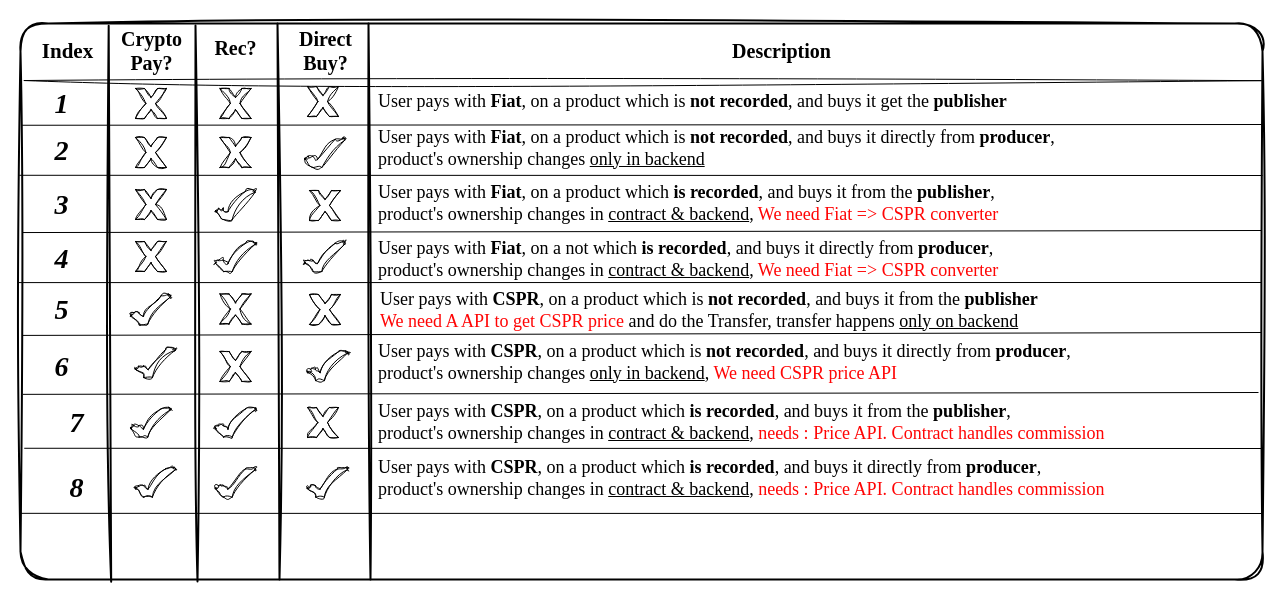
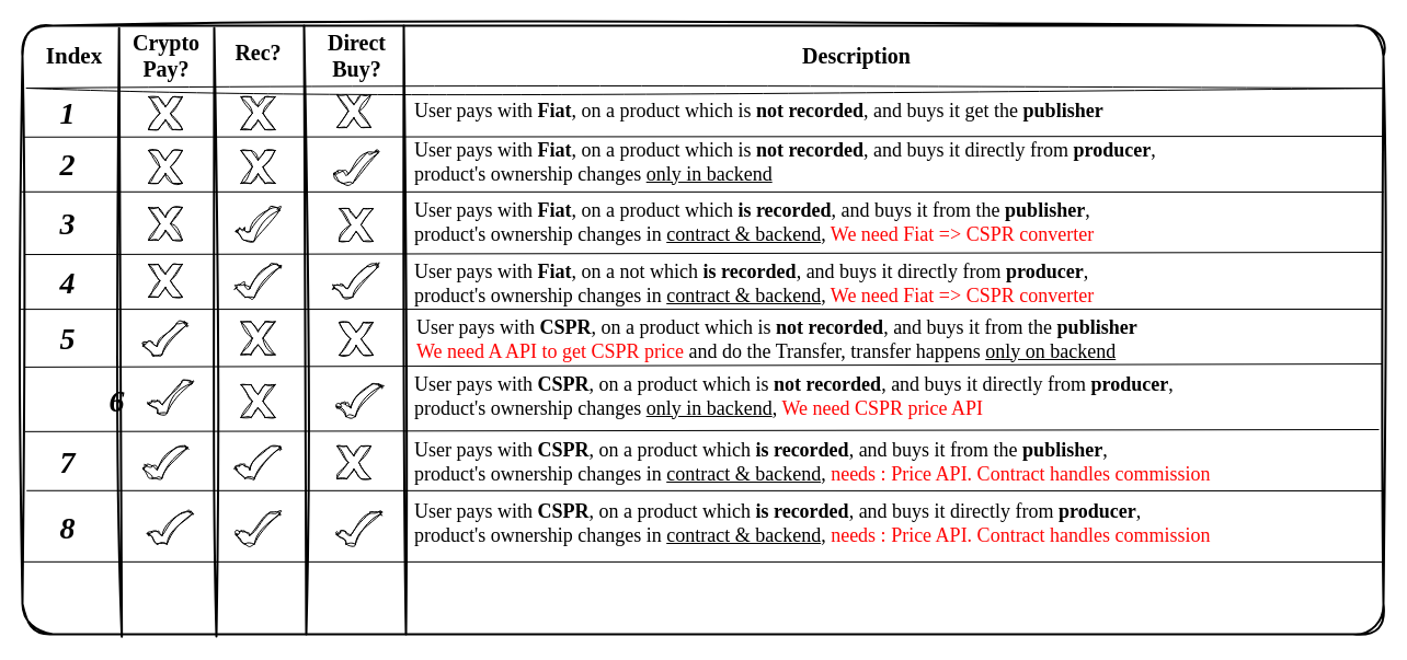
- <mxCell id="26" value="&lt;span style=&quot;font-size: 28px;&quot;&gt;&lt;b style=&quot;font-size: 28px;&quot;&gt;&lt;i style=&quot;font-size: 28px;&quot;&gt;6&lt;/i&gt;&lt;/b&gt;&lt;/span&gt;" style="text;html=1;align=center;verticalAlign=middle;resizable=0;points=[];autosize=1;strokeColor=none;fillColor=none;fontSize=28;fontFamily=Architects Daughter;" vertex="1" parent="1"><mxGeometry x="43" y="343" width="36" height="46" as="geometry" /></mxCell>
+ <mxCell id="26" value="&lt;span style=&quot;font-size: 28px;&quot;&gt;&lt;b style=&quot;font-size: 28px;&quot;&gt;&lt;i style=&quot;font-size: 28px;&quot;&gt;6&lt;/i&gt;&lt;/b&gt;&lt;/span&gt;" style="text;html=1;align=center;verticalAlign=middle;resizable=0;points=[];autosize=1;strokeColor=none;fillColor=none;fontSize=28;fontFamily=Architects Daughter;" vertex="1" parent="1"><mxGeometry x="88" y="343" width="36" height="46" as="geometry" /></mxCell>
- <mxCell id="27" value="&lt;span style=&quot;font-size: 28px;&quot;&gt;&lt;b style=&quot;font-size: 28px;&quot;&gt;&lt;i style=&quot;font-size: 28px;&quot;&gt;7&lt;/i&gt;&lt;/b&gt;&lt;/span&gt;" style="text;html=1;align=center;verticalAlign=middle;resizable=0;points=[];autosize=1;strokeColor=none;fillColor=none;fontSize=28;fontFamily=Architects Daughter;" vertex="1" parent="1"><mxGeometry x="58.5" y="399" width="35" height="46" as="geometry" /></mxCell>
+ <mxCell id="27" value="&lt;span style=&quot;font-size: 28px;&quot;&gt;&lt;b style=&quot;font-size: 28px;&quot;&gt;&lt;i style=&quot;font-size: 28px;&quot;&gt;7&lt;/i&gt;&lt;/b&gt;&lt;/span&gt;" style="text;html=1;align=center;verticalAlign=middle;resizable=0;points=[];autosize=1;strokeColor=none;fillColor=none;fontSize=28;fontFamily=Architects Daughter;" vertex="1" parent="1"><mxGeometry x="43.5" y="399" width="35" height="46" as="geometry" /></mxCell>
- <mxCell id="28" value="&lt;span style=&quot;font-size: 28px;&quot;&gt;&lt;b style=&quot;font-size: 28px;&quot;&gt;&lt;i style=&quot;font-size: 28px;&quot;&gt;8&lt;/i&gt;&lt;/b&gt;&lt;/span&gt;" style="text;html=1;align=center;verticalAlign=middle;resizable=0;points=[];autosize=1;strokeColor=none;fillColor=none;fontSize=28;fontFamily=Architects Daughter;" vertex="1" parent="1"><mxGeometry x="58" y="464" width="36" height="46" as="geometry" /></mxCell>
+ <mxCell id="28" value="&lt;span style=&quot;font-size: 28px;&quot;&gt;&lt;b style=&quot;font-size: 28px;&quot;&gt;&lt;i style=&quot;font-size: 28px;&quot;&gt;8&lt;/i&gt;&lt;/b&gt;&lt;/span&gt;" style="text;html=1;align=center;verticalAlign=middle;resizable=0;points=[];autosize=1;strokeColor=none;fillColor=none;fontSize=28;fontFamily=Architects Daughter;" vertex="1" parent="1"><mxGeometry x="43" y="459" width="36" height="46" as="geometry" /></mxCell>
